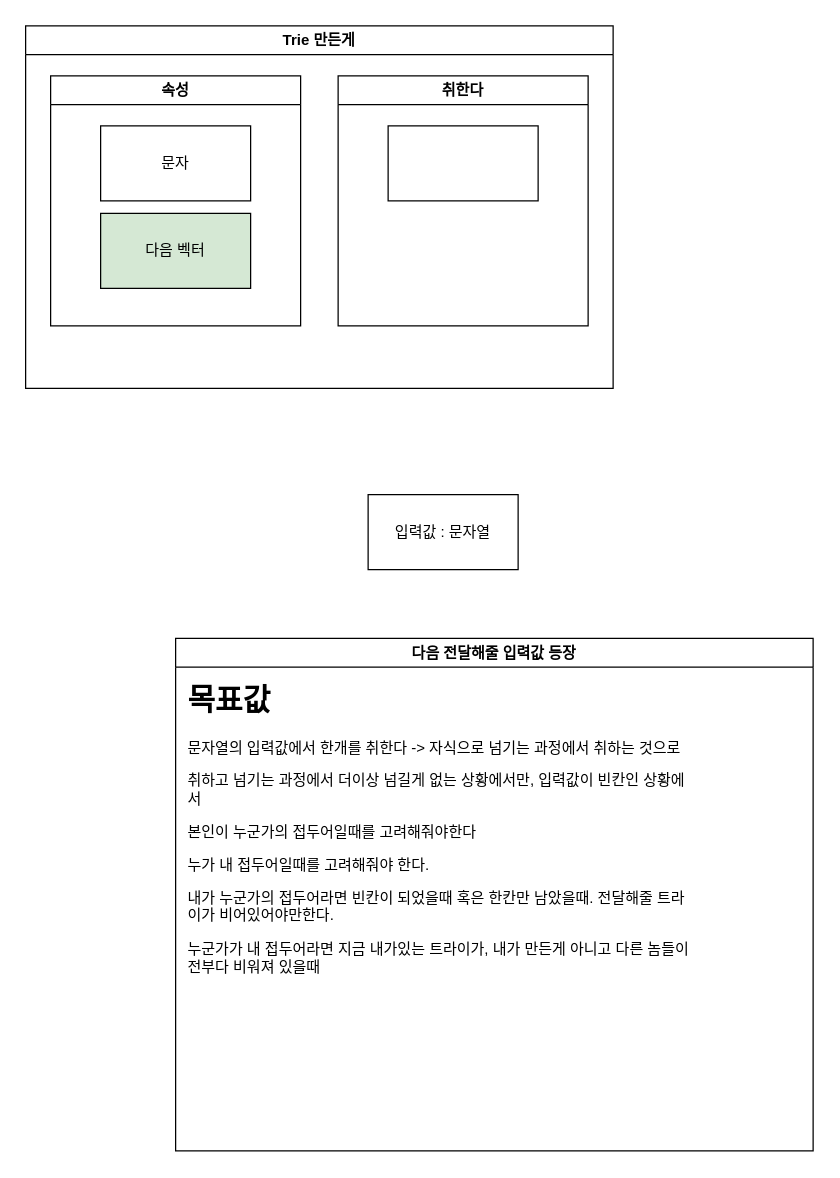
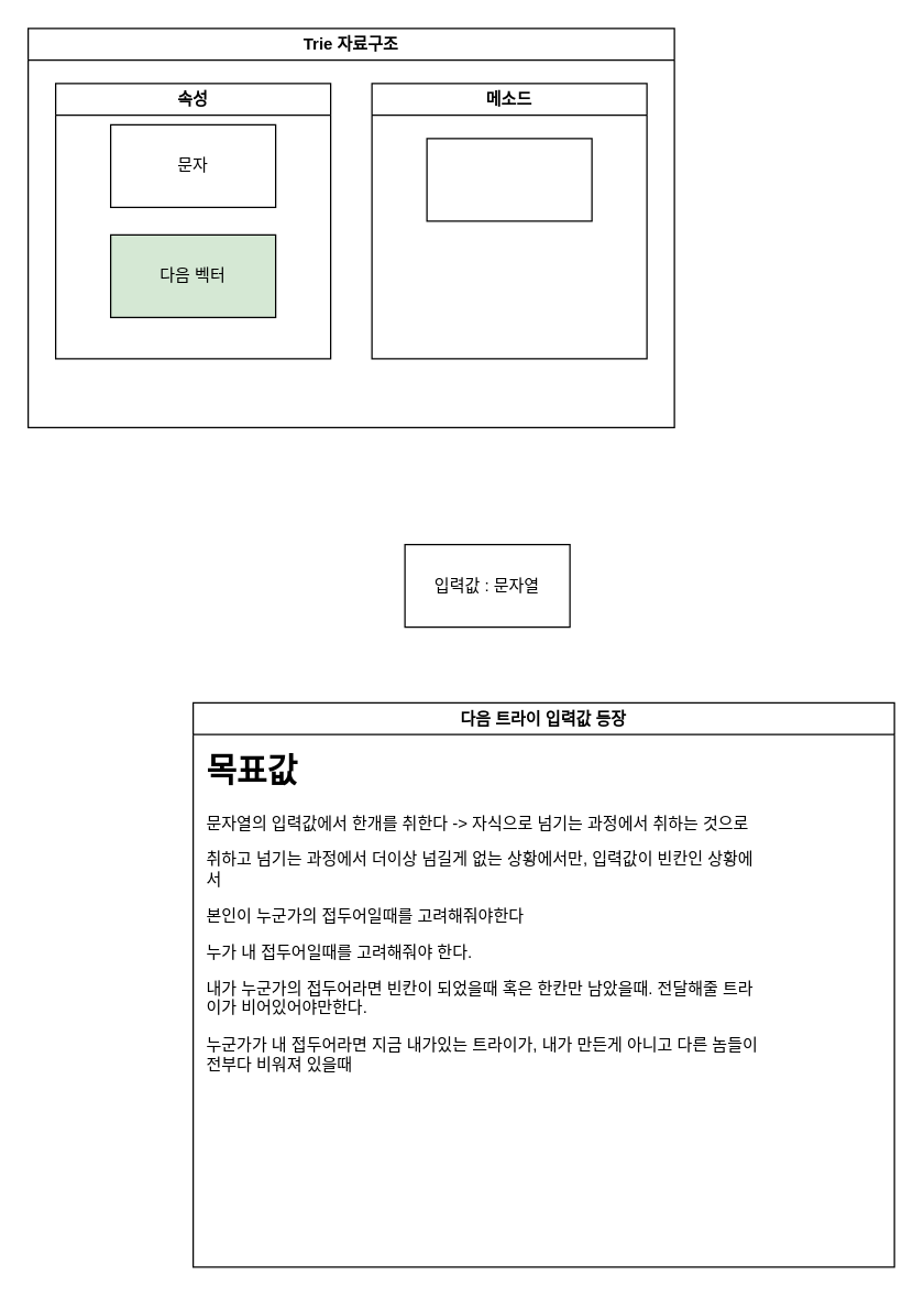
- <mxCell id="2" value="Trie 만든게" style="swimlane;whiteSpace=wrap;html=1;" vertex="1" parent="1"><mxGeometry x="20" y="20" width="470" height="290" as="geometry" /></mxCell>
+ <mxCell id="2" value="Trie 자료구조" style="swimlane;whiteSpace=wrap;html=1;" vertex="1" parent="1"><mxGeometry x="20" y="20" width="470" height="290" as="geometry" /></mxCell>
- <mxCell id="6" value="취한다" style="swimlane;whiteSpace=wrap;html=1;" vertex="1" parent="2"><mxGeometry x="250" y="40" width="200" height="200" as="geometry" /></mxCell>
+ <mxCell id="6" value="메소드" style="swimlane;whiteSpace=wrap;html=1;" vertex="1" parent="2"><mxGeometry x="250" y="40" width="200" height="200" as="geometry" /></mxCell>
- <mxCell id="4" value="문자" style="whiteSpace=wrap;html=1;" vertex="1" parent="3"><mxGeometry x="40" y="40" width="120" height="60" as="geometry" /></mxCell>
+ <mxCell id="4" value="문자" style="whiteSpace=wrap;html=1;" vertex="1" parent="3"><mxGeometry x="40" y="30" width="120" height="60" as="geometry" /></mxCell>
- <mxCell id="8" value="다음 전달해줄 입력값 등장" style="swimlane;whiteSpace=wrap;html=1;" vertex="1" parent="1"><mxGeometry x="140" y="510" width="510" height="410" as="geometry" /></mxCell>
+ <mxCell id="8" value="다음 트라이 입력값 등장" style="swimlane;whiteSpace=wrap;html=1;" vertex="1" parent="1"><mxGeometry x="140" y="510" width="510" height="410" as="geometry" /></mxCell>
